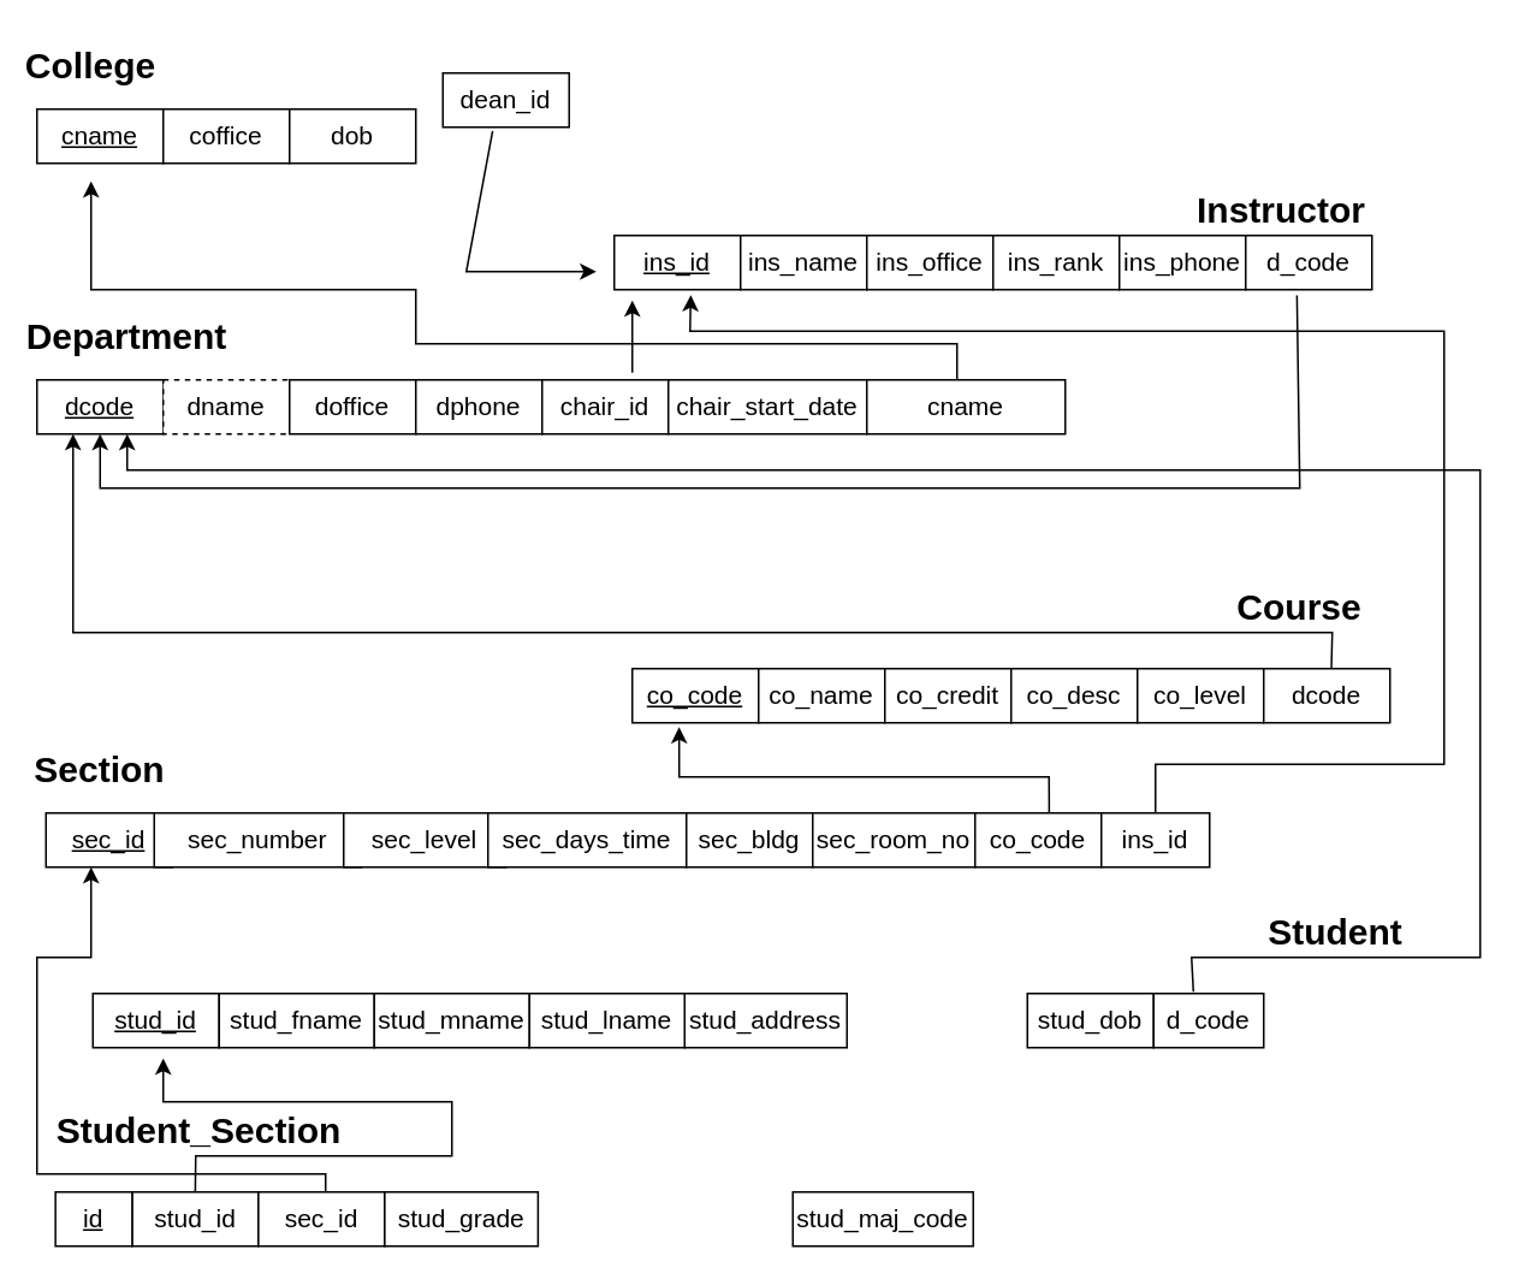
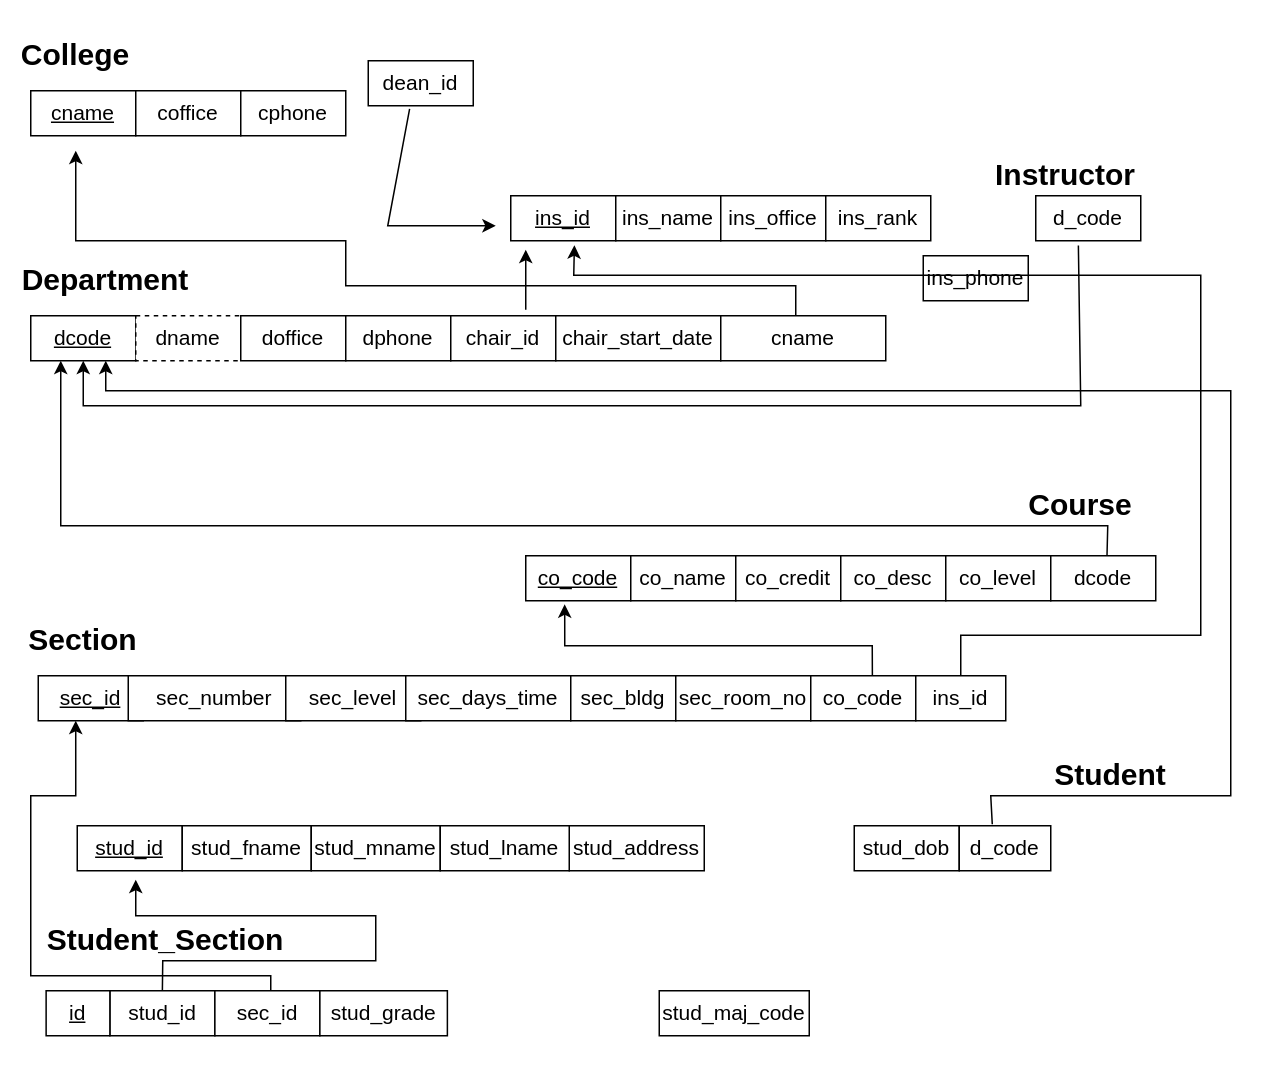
- <mxCell id="5" value="&lt;font style=&quot;font-size: 14px;&quot;&gt;dob&lt;/font&gt;" style="rounded=0;whiteSpace=wrap;html=1;" parent="1" vertex="1"><mxGeometry x="160" y="60" width="70" height="30" as="geometry" /></mxCell>
+ <mxCell id="5" value="&lt;font style=&quot;font-size: 14px;&quot;&gt;cphone&lt;/font&gt;" style="rounded=0;whiteSpace=wrap;html=1;" parent="1" vertex="1"><mxGeometry x="160" y="60" width="70" height="30" as="geometry" /></mxCell>
- <mxCell id="12" value="&lt;font style=&quot;font-size: 14px;&quot;&gt;ins_phone&lt;/font&gt;" style="rounded=0;whiteSpace=wrap;html=1;" parent="1" vertex="1"><mxGeometry x="620" y="130" width="70" height="30" as="geometry" /></mxCell>
+ <mxCell id="12" value="&lt;font style=&quot;font-size: 14px;&quot;&gt;ins_phone&lt;/font&gt;" style="rounded=0;whiteSpace=wrap;html=1;" parent="1" vertex="1"><mxGeometry x="615" y="170" width="70" height="30" as="geometry" /></mxCell>
